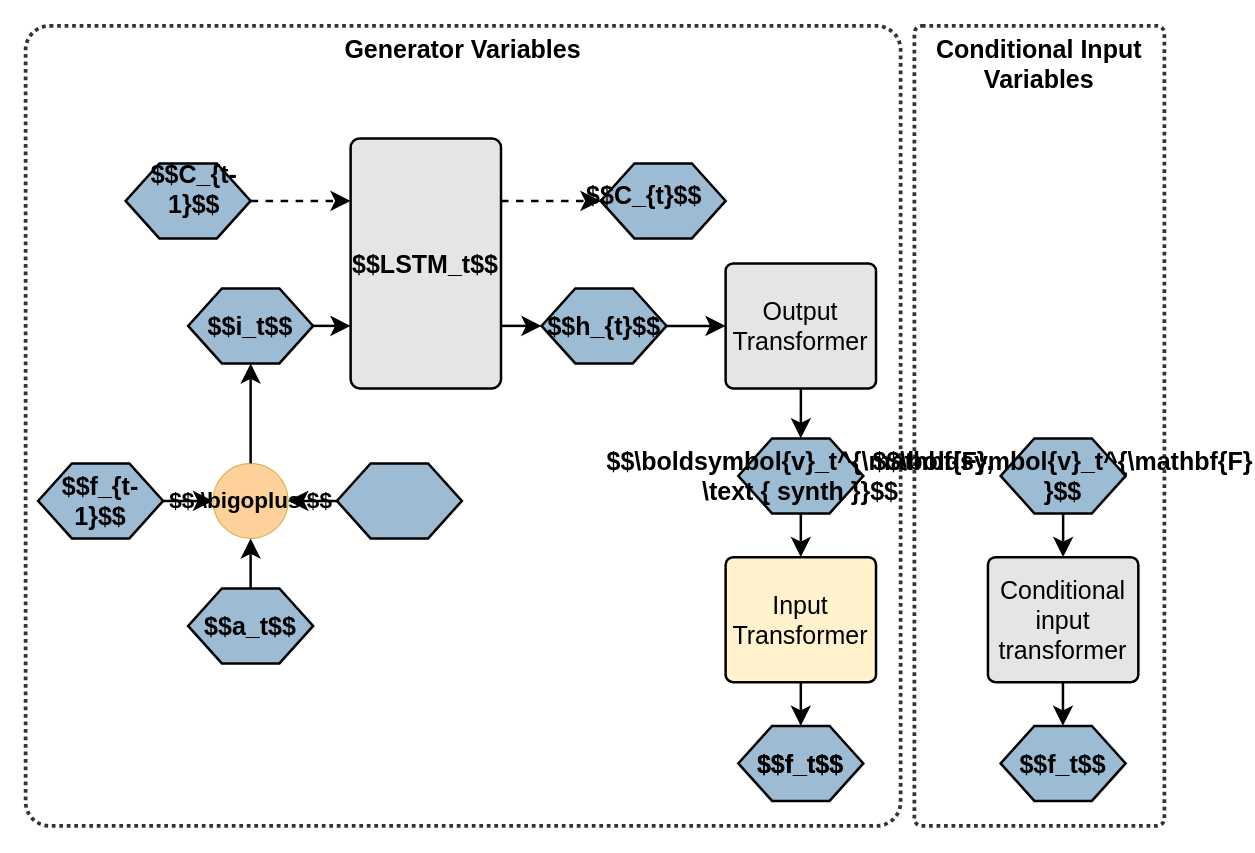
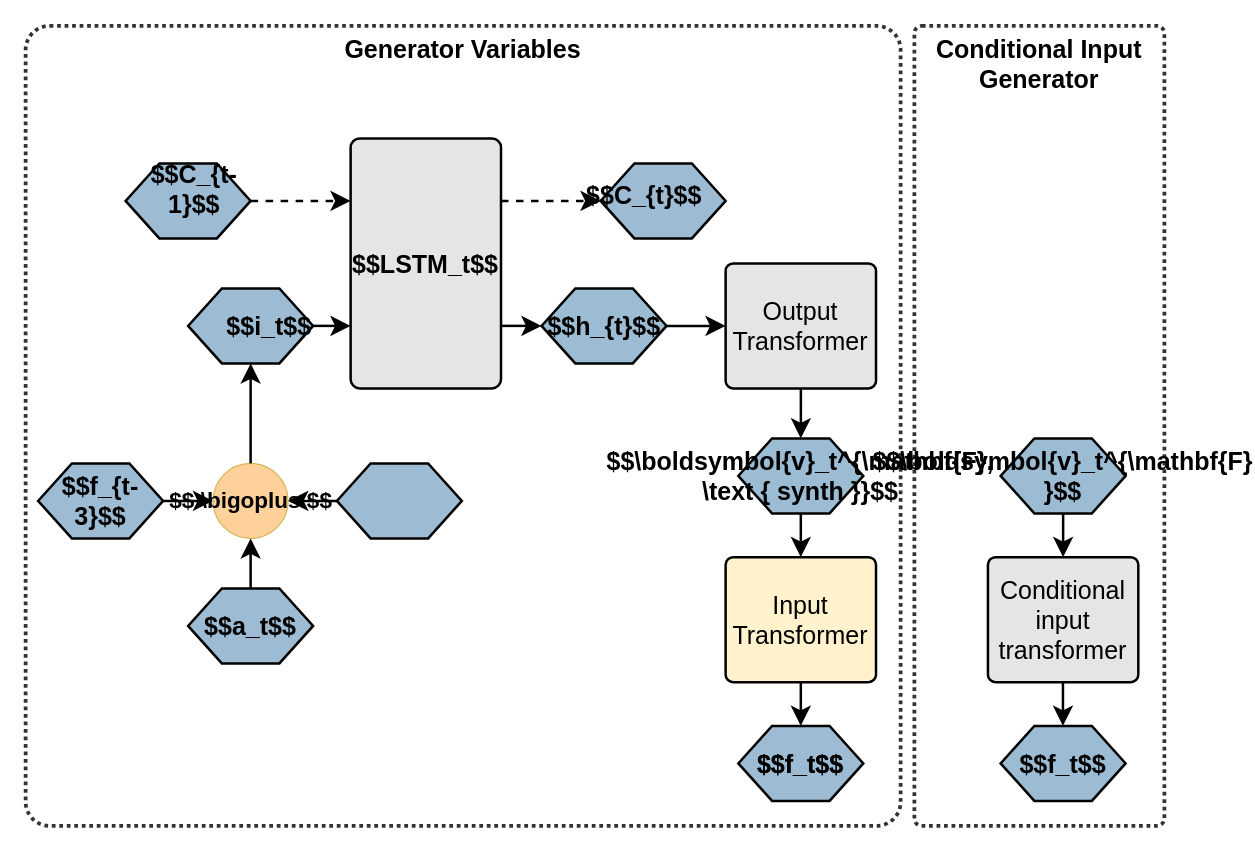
- <mxCell id="45" value="&lt;b&gt;&lt;font style=&quot;font-size: 20px;&quot;&gt;Conditional Input Variables&lt;br&gt;&lt;/font&gt;&lt;/b&gt;" style="rounded=1;whiteSpace=wrap;html=1;fillColor=none;strokeColor=#000000;glass=0;shadow=0;strokeWidth=3;verticalAlign=top;movable=1;resizable=1;rotatable=1;deletable=1;editable=1;locked=0;connectable=1;opacity=80;imageHeight=24;arcSize=3;dashed=1;dashPattern=1 1;" vertex="1" parent="1"><mxGeometry x="731" y="20" width="200" height="640" as="geometry" /></mxCell>
+ <mxCell id="45" value="&lt;b&gt;&lt;font style=&quot;font-size: 20px;&quot;&gt;Conditional Input Generator&lt;br&gt;&lt;/font&gt;&lt;/b&gt;" style="rounded=1;whiteSpace=wrap;html=1;fillColor=none;strokeColor=#000000;glass=0;shadow=0;strokeWidth=3;verticalAlign=top;movable=1;resizable=1;rotatable=1;deletable=1;editable=1;locked=0;connectable=1;opacity=80;imageHeight=24;arcSize=3;dashed=1;dashPattern=1 1;" vertex="1" parent="1"><mxGeometry x="731" y="20" width="200" height="640" as="geometry" /></mxCell>
- <mxCell id="16" value="&lt;font size=&quot;1&quot; style=&quot;&quot;&gt;&lt;b style=&quot;font-size: 20px;&quot;&gt;$$i_t$$&lt;/b&gt;&lt;/font&gt;" style="text;html=1;strokeColor=none;fillColor=none;align=center;verticalAlign=middle;whiteSpace=wrap;rounded=0;" parent="1" vertex="1"><mxGeometry x="170" y="245" width="60" height="30" as="geometry" /></mxCell>
+ <mxCell id="16" value="&lt;font size=&quot;1&quot; style=&quot;&quot;&gt;&lt;b style=&quot;font-size: 20px;&quot;&gt;$$i_t$$&lt;/b&gt;&lt;/font&gt;" style="text;html=1;strokeColor=none;fillColor=none;align=center;verticalAlign=middle;whiteSpace=wrap;rounded=0;" parent="1" vertex="1"><mxGeometry x="185" y="245" width="60" height="30" as="geometry" /></mxCell>
- <mxCell id="12" value="&lt;font size=&quot;1&quot; style=&quot;&quot;&gt;&lt;b style=&quot;font-size: 20px;&quot;&gt;$$f_{t-1}$$&lt;/b&gt;&lt;/font&gt;" style="text;html=1;strokeColor=none;fillColor=none;align=center;verticalAlign=middle;whiteSpace=wrap;rounded=0;" parent="1" vertex="1"><mxGeometry x="50" y="385" width="60" height="30" as="geometry" /></mxCell>
+ <mxCell id="12" value="&lt;font size=&quot;1&quot; style=&quot;&quot;&gt;&lt;b style=&quot;font-size: 20px;&quot;&gt;$$f_{t-3}$$&lt;/b&gt;&lt;/font&gt;" style="text;html=1;strokeColor=none;fillColor=none;align=center;verticalAlign=middle;whiteSpace=wrap;rounded=0;" parent="1" vertex="1"><mxGeometry x="50" y="385" width="60" height="30" as="geometry" /></mxCell>
